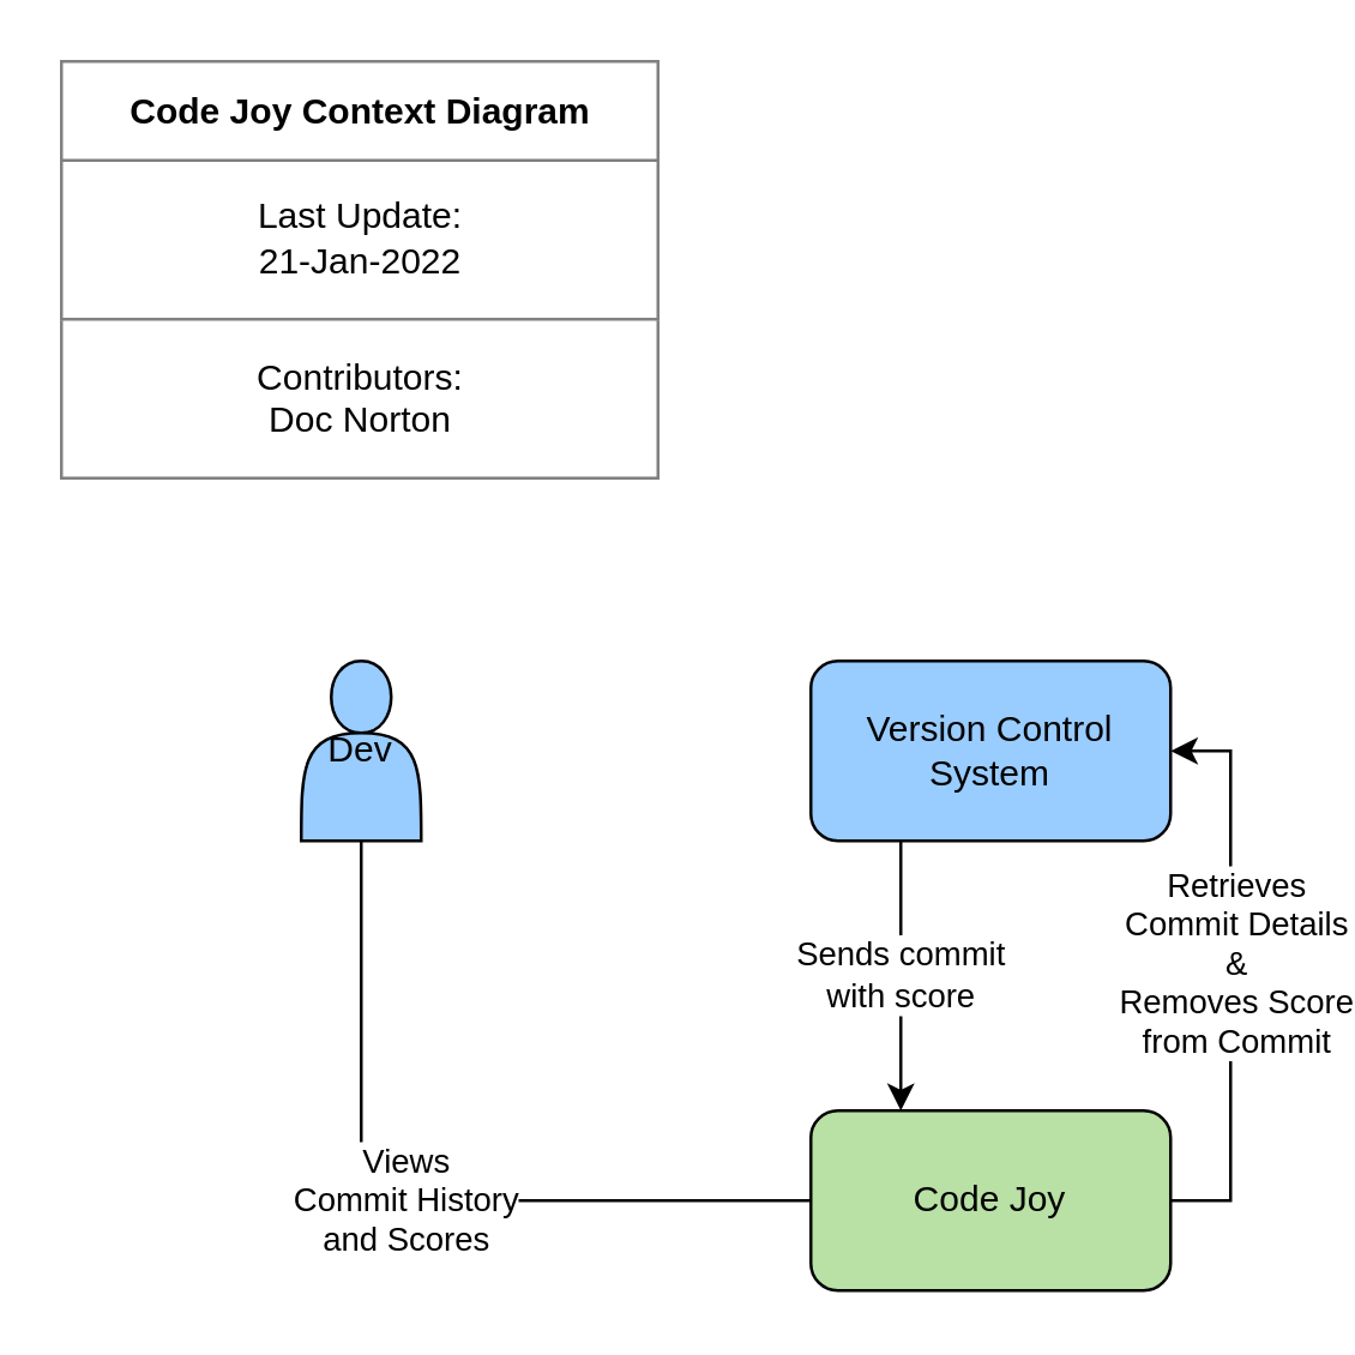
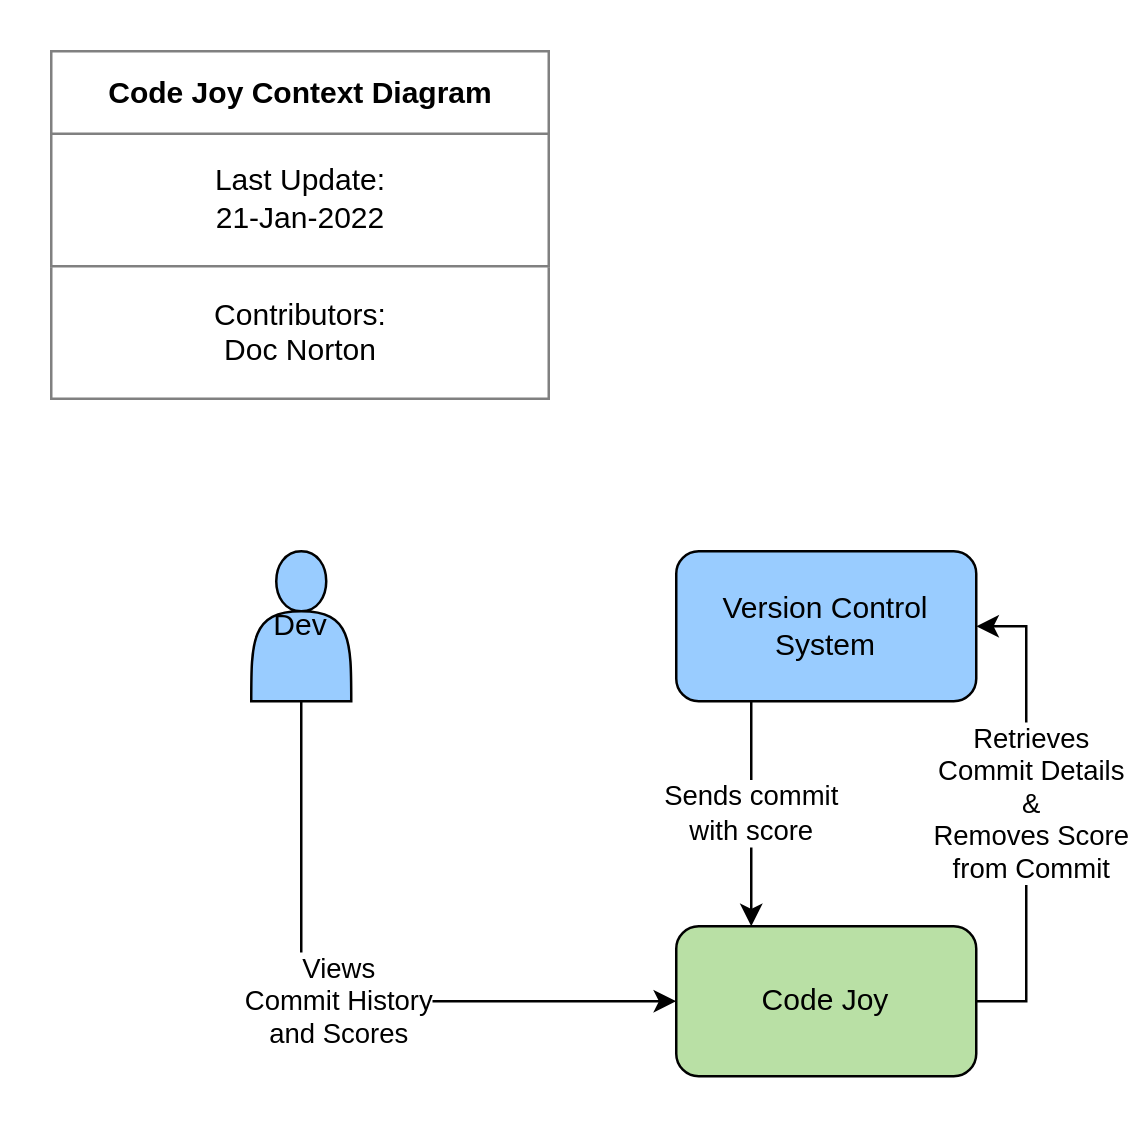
- <mxCell id="2" value="Views&lt;br&gt;Commit History&lt;br&gt;and Scores" style="edgeStyle=orthogonalEdgeStyle;rounded=0;orthogonalLoop=1;jettySize=auto;html=1;entryX=0;entryY=0.5;entryDx=0;entryDy=0;exitX=0.5;exitY=1;exitDx=0;exitDy=0;endArrow=none;" edge="1" parent="1" source="3" target="8"><mxGeometry relative="1" as="geometry" /></mxCell>
+ <mxCell id="2" value="Views&lt;br&gt;Commit History&lt;br&gt;and Scores" style="edgeStyle=orthogonalEdgeStyle;rounded=0;orthogonalLoop=1;jettySize=auto;html=1;entryX=0;entryY=0.5;entryDx=0;entryDy=0;exitX=0.5;exitY=1;exitDx=0;exitDy=0;" edge="1" parent="1" source="3" target="8"><mxGeometry relative="1" as="geometry" /></mxCell>
